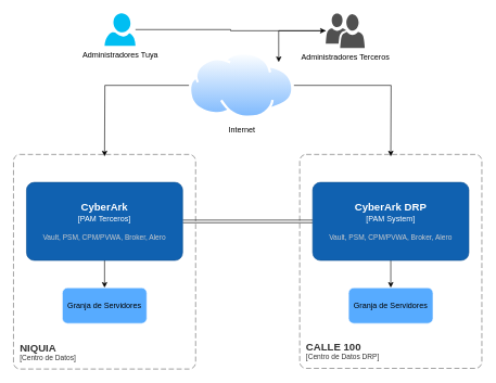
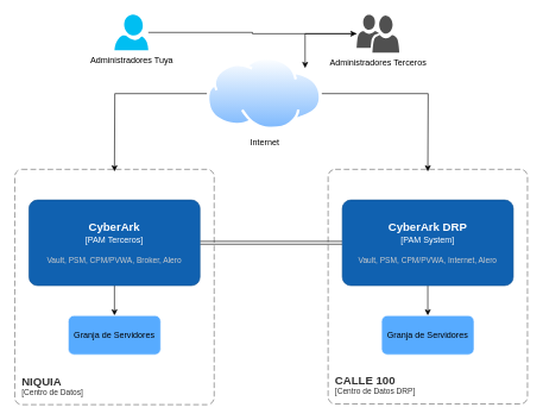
- <mxCell id="9" value="&lt;font style=&quot;font-size: 16px&quot;&gt;&lt;b&gt;CyberArk DRP&lt;/b&gt;&lt;/font&gt;&lt;div&gt;[PAM System]&lt;/div&gt;&lt;br&gt;&lt;div&gt;&lt;font style=&quot;font-size: 11px&quot;&gt;&lt;font color=&quot;#cccccc&quot;&gt;Vault, PSM, CPM/PVWA, Broker, Alero&lt;/font&gt;&lt;/div&gt;" style="rounded=1;whiteSpace=wrap;html=1;labelBackgroundColor=none;fillColor=#1061B0;fontColor=#ffffff;align=center;arcSize=10;strokeColor=#0D5091;metaEdit=1;resizable=0;points=[[0.25,0,0],[0.5,0,0],[0.75,0,0],[1,0.25,0],[1,0.5,0],[1,0.75,0],[0.75,1,0],[0.5,1,0],[0.25,1,0],[0,0.75,0],[0,0.5,0],[0,0.25,0]];" parent="1" vertex="1"><mxGeometry x="480" y="280" width="240" height="120" as="geometry" /></mxCell>
+ <mxCell id="9" value="&lt;font style=&quot;font-size: 16px&quot;&gt;&lt;b&gt;CyberArk DRP&lt;/b&gt;&lt;/font&gt;&lt;div&gt;[PAM System]&lt;/div&gt;&lt;br&gt;&lt;div&gt;&lt;font style=&quot;font-size: 11px&quot;&gt;&lt;font color=&quot;#cccccc&quot;&gt;Vault, PSM, CPM/PVWA, Internet, Alero&lt;/font&gt;&lt;/div&gt;" style="rounded=1;whiteSpace=wrap;html=1;labelBackgroundColor=none;fillColor=#1061B0;fontColor=#ffffff;align=center;arcSize=10;strokeColor=#0D5091;metaEdit=1;resizable=0;points=[[0.25,0,0],[0.5,0,0],[0.75,0,0],[1,0.25,0],[1,0.5,0],[1,0.75,0],[0.75,1,0],[0.5,1,0],[0.25,1,0],[0,0.75,0],[0,0.5,0],[0,0.25,0]];" parent="1" vertex="1"><mxGeometry x="480" y="280" width="240" height="120" as="geometry" /></mxCell>
